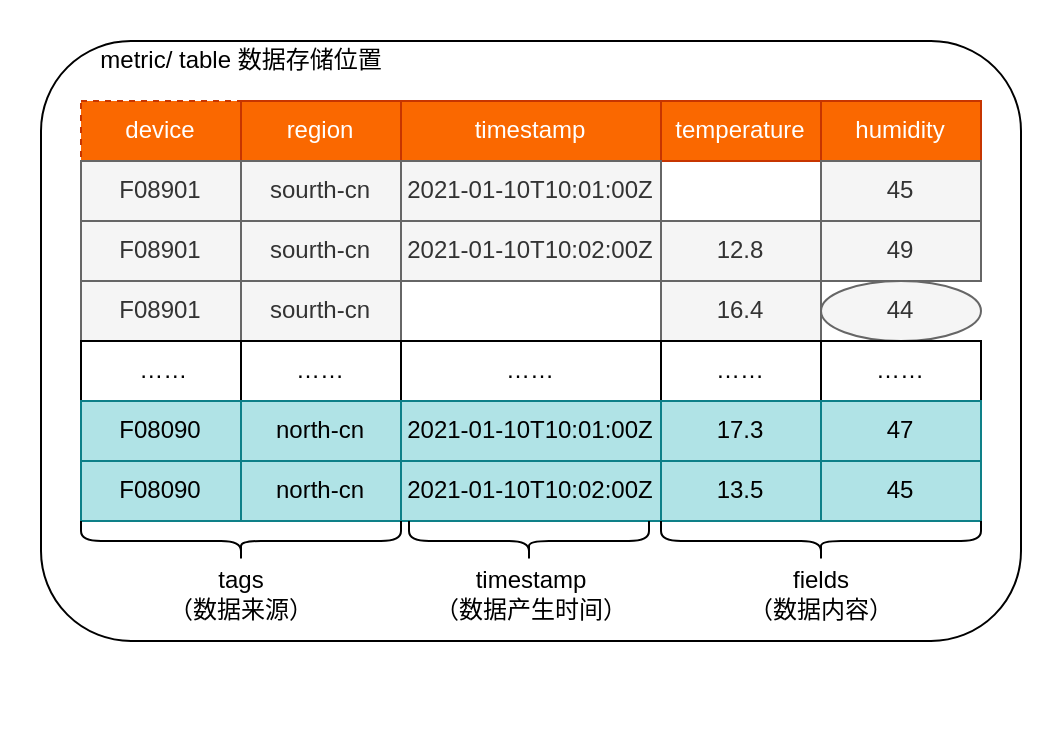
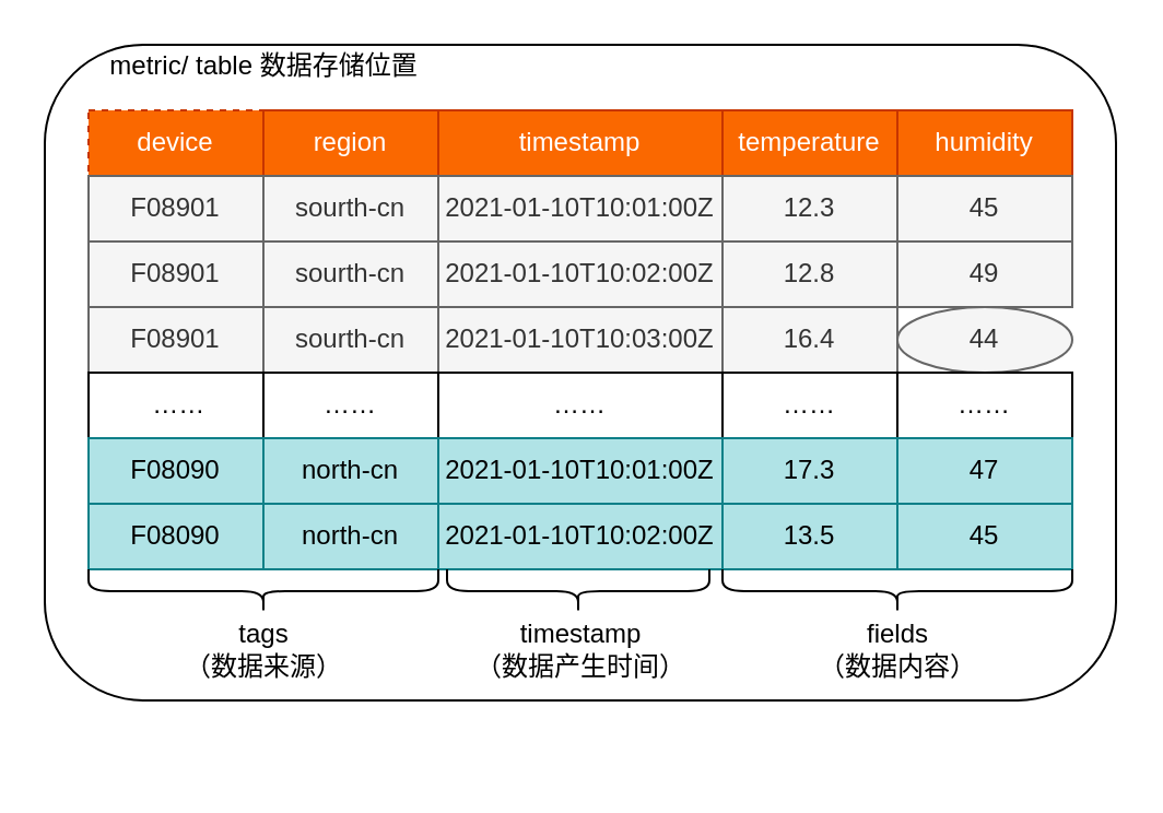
+ <mxCell id="11" value="12.3" style="rounded=0;whiteSpace=wrap;html=1;fillColor=#f5f5f5;strokeColor=#666666;fontColor=#333333;" vertex="1" parent="1"><mxGeometry x="330" y="80" width="80" height="30" as="geometry" /></mxCell>
+ <mxCell id="20" value="2021-01-10T10:03:00Z" style="rounded=0;whiteSpace=wrap;html=1;fillColor=#f5f5f5;strokeColor=#666666;fontColor=#333333;" vertex="1" parent="1"><mxGeometry x="200" y="140" width="130" height="30" as="geometry" /></mxCell>
